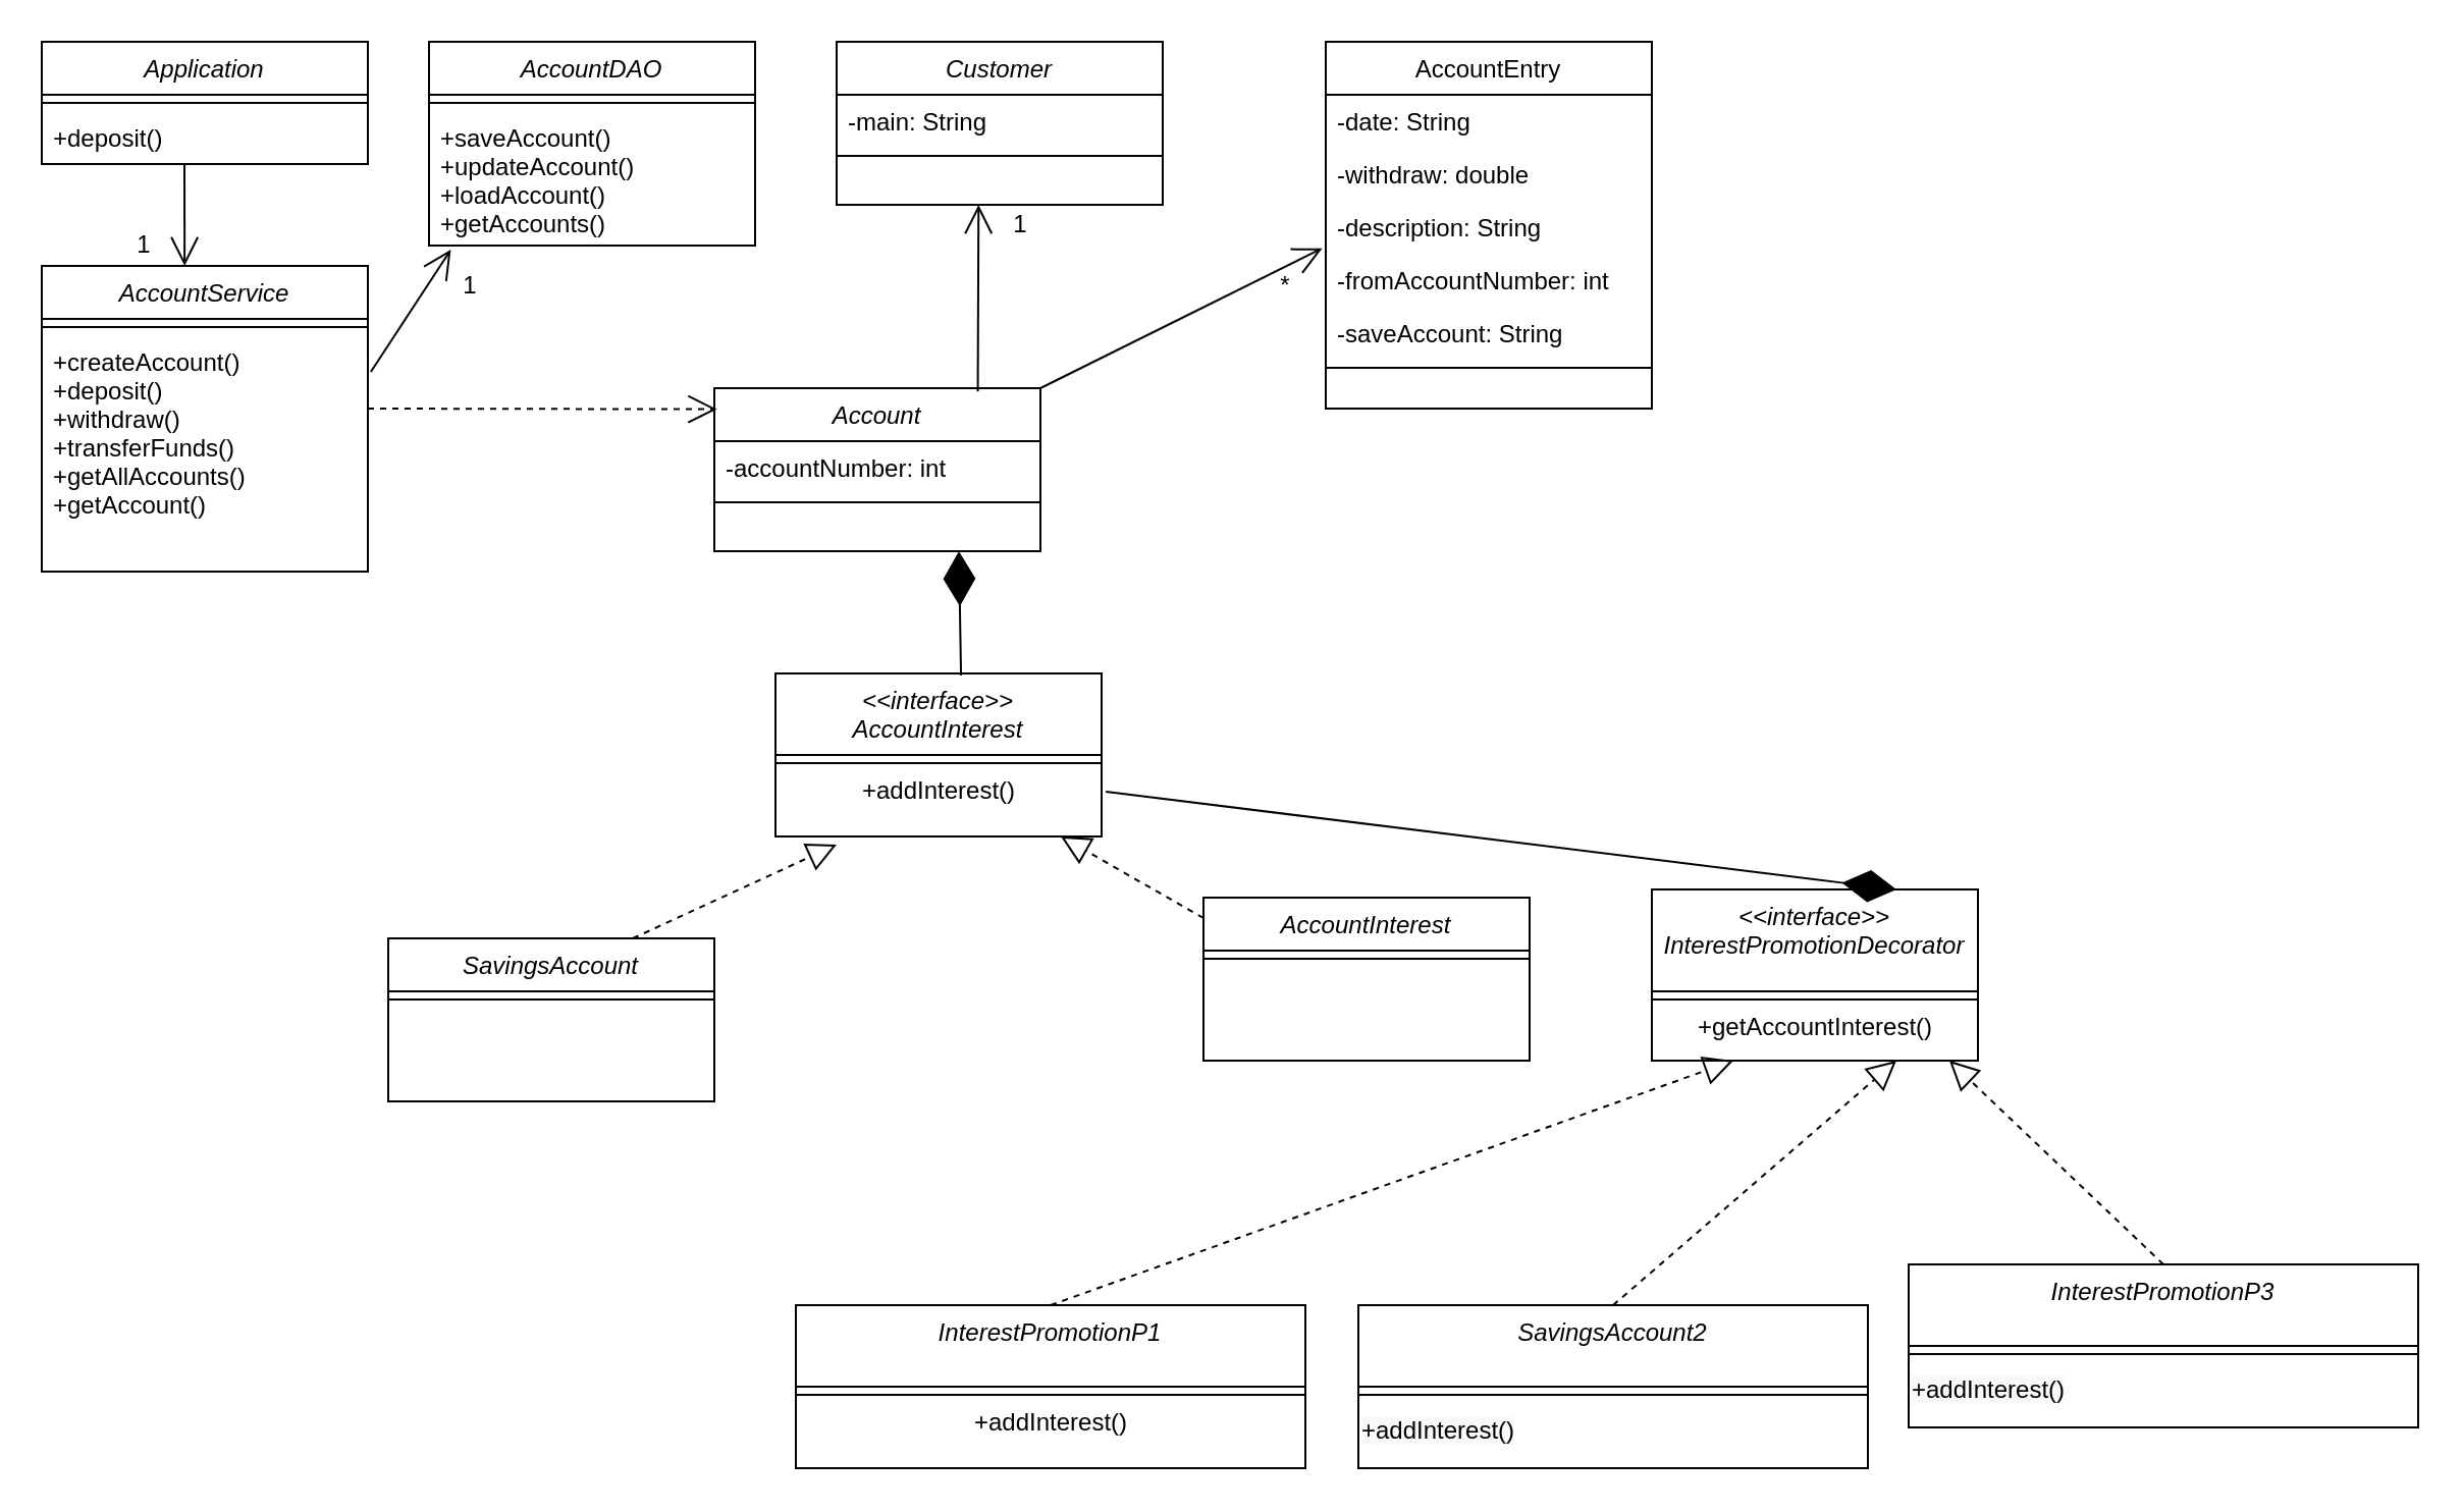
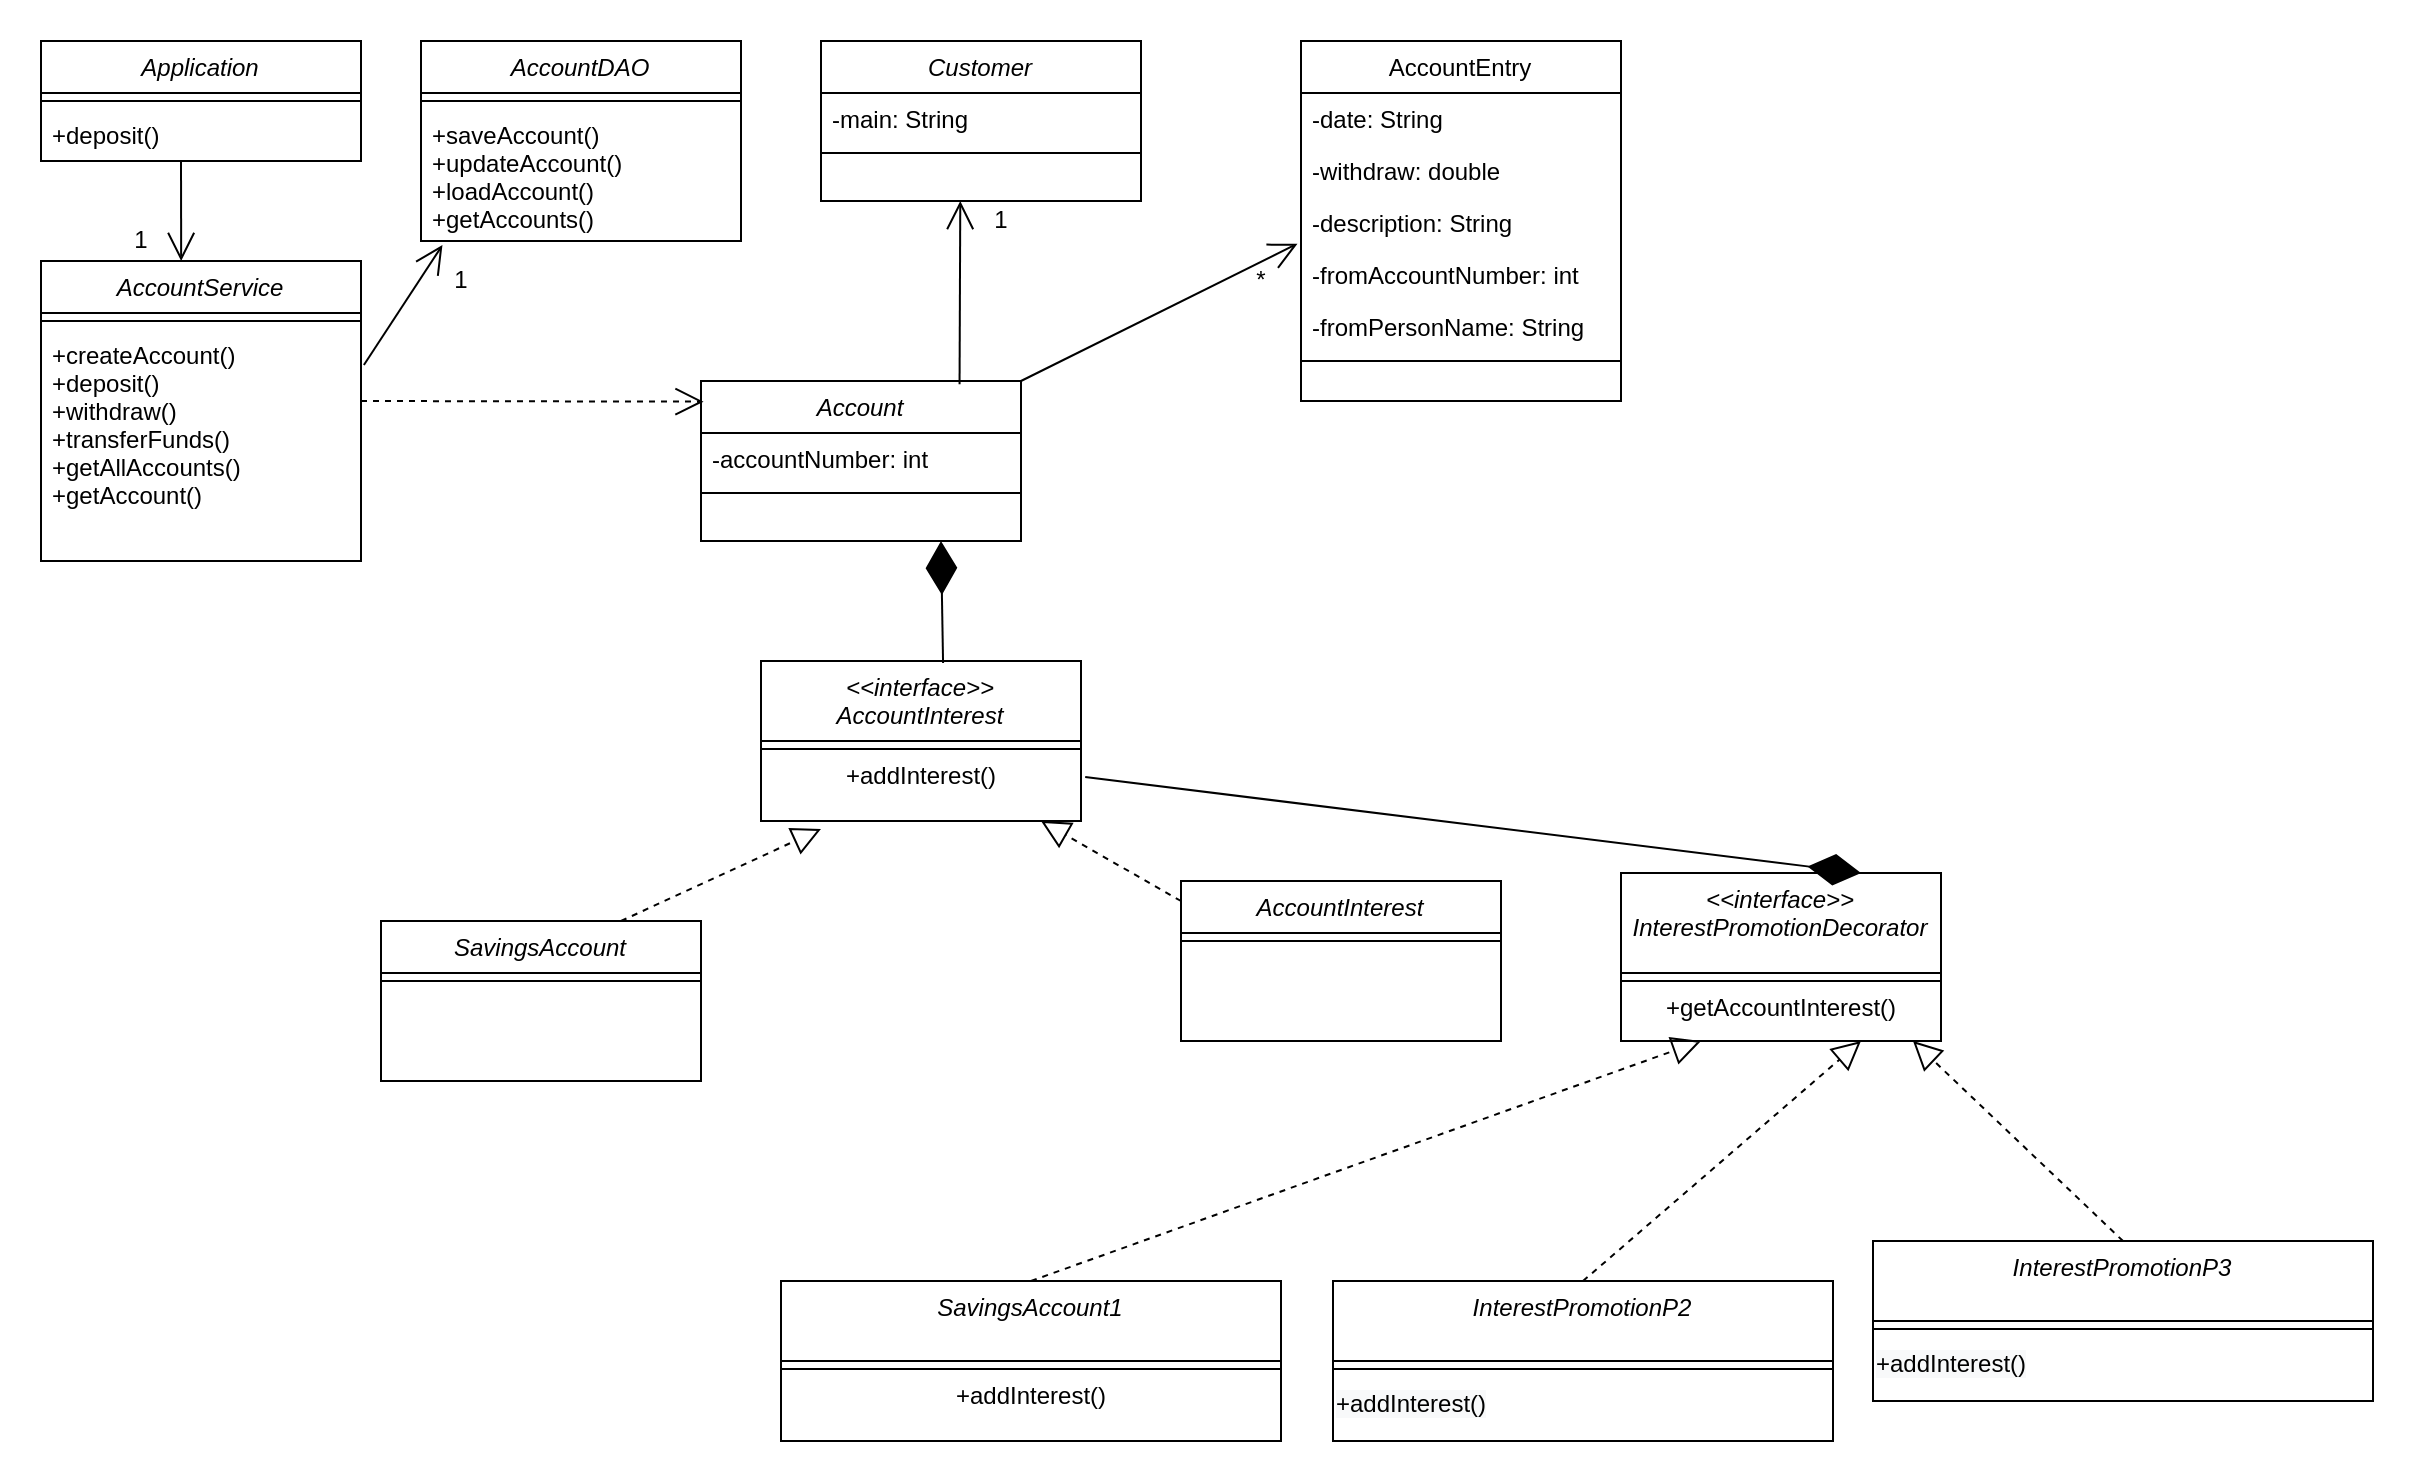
- <mxCell id="7" value="-saveAccount: String" style="text;align=left;verticalAlign=top;spacingLeft=4;spacingRight=4;overflow=hidden;rotatable=0;points=[[0,0.5],[1,0.5]];portConstraint=eastwest;rounded=0;shadow=0;html=0;" vertex="1" parent="2"><mxGeometry y="130" width="160" height="26" as="geometry" /></mxCell>
+ <mxCell id="7" value="-fromPersonName: String" style="text;align=left;verticalAlign=top;spacingLeft=4;spacingRight=4;overflow=hidden;rotatable=0;points=[[0,0.5],[1,0.5]];portConstraint=eastwest;rounded=0;shadow=0;html=0;" vertex="1" parent="2"><mxGeometry y="130" width="160" height="26" as="geometry" /></mxCell>
- <mxCell id="46" value="InterestPromotionP1" style="swimlane;fontStyle=2;align=center;verticalAlign=top;childLayout=stackLayout;horizontal=1;startSize=40;horizontalStack=0;resizeParent=1;resizeLast=0;collapsible=1;marginBottom=0;rounded=0;shadow=0;strokeWidth=1;" vertex="1" parent="1"><mxGeometry x="390" y="640" width="250" height="80" as="geometry"><mxRectangle x="230" y="140" width="160" height="26" as="alternateBounds" /></mxGeometry></mxCell>
+ <mxCell id="46" value="SavingsAccount1" style="swimlane;fontStyle=2;align=center;verticalAlign=top;childLayout=stackLayout;horizontal=1;startSize=40;horizontalStack=0;resizeParent=1;resizeLast=0;collapsible=1;marginBottom=0;rounded=0;shadow=0;strokeWidth=1;" vertex="1" parent="1"><mxGeometry x="390" y="640" width="250" height="80" as="geometry"><mxRectangle x="230" y="140" width="160" height="26" as="alternateBounds" /></mxGeometry></mxCell>
- <mxCell id="49" value="SavingsAccount2" style="swimlane;fontStyle=2;align=center;verticalAlign=top;childLayout=stackLayout;horizontal=1;startSize=40;horizontalStack=0;resizeParent=1;resizeLast=0;collapsible=1;marginBottom=0;rounded=0;shadow=0;strokeWidth=1;" vertex="1" parent="1"><mxGeometry x="666" y="640" width="250" height="80" as="geometry"><mxRectangle x="230" y="140" width="160" height="26" as="alternateBounds" /></mxGeometry></mxCell>
+ <mxCell id="49" value="InterestPromotionP2" style="swimlane;fontStyle=2;align=center;verticalAlign=top;childLayout=stackLayout;horizontal=1;startSize=40;horizontalStack=0;resizeParent=1;resizeLast=0;collapsible=1;marginBottom=0;rounded=0;shadow=0;strokeWidth=1;" vertex="1" parent="1"><mxGeometry x="666" y="640" width="250" height="80" as="geometry"><mxRectangle x="230" y="140" width="160" height="26" as="alternateBounds" /></mxGeometry></mxCell>
